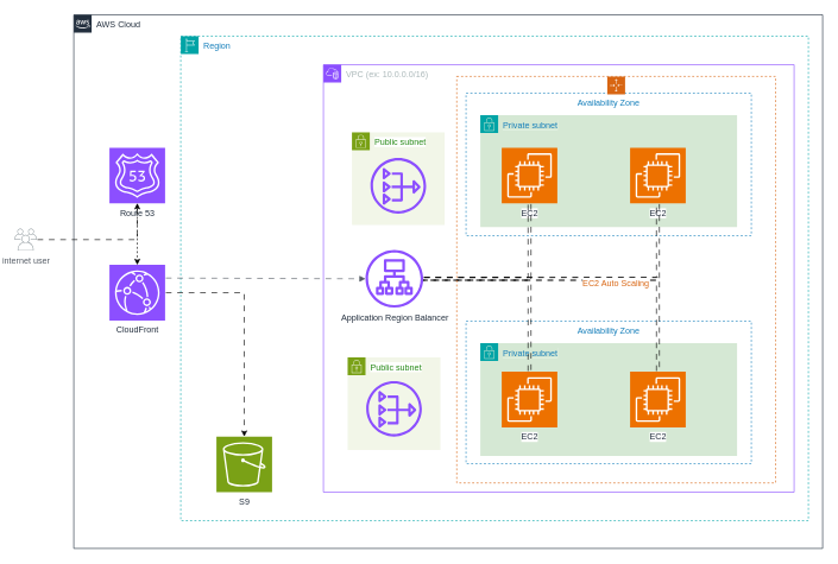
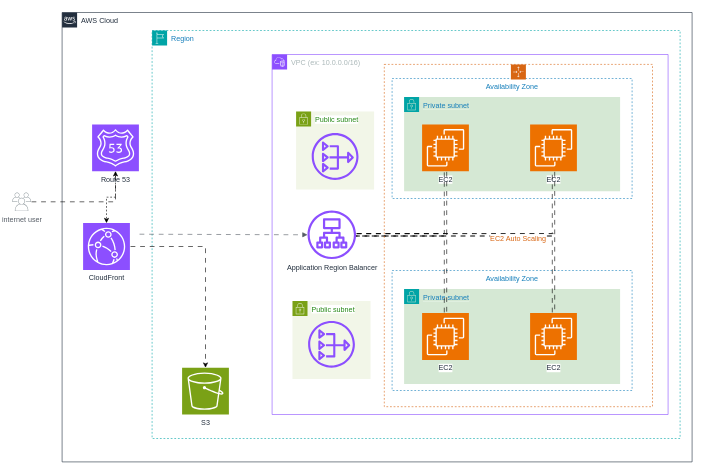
- <mxCell id="25" value="CloudFront" style="sketch=0;points=[[0,0,0],[0.25,0,0],[0.5,0,0],[0.75,0,0],[1,0,0],[0,1,0],[0.25,1,0],[0.5,1,0],[0.75,1,0],[1,1,0],[0,0.25,0],[0,0.5,0],[0,0.75,0],[1,0.25,0],[1,0.5,0],[1,0.75,0]];outlineConnect=0;fontColor=#232F3E;fillColor=#8C4FFF;strokeColor=#ffffff;dashed=0;verticalLabelPosition=bottom;verticalAlign=top;align=center;html=1;fontSize=12;fontStyle=0;aspect=fixed;shape=mxgraph.aws4.resourceIcon;resIcon=mxgraph.aws4.cloudfront;fontFamily=Helvetica;labelBackgroundColor=default;" vertex="1" parent="2"><mxGeometry x="50" y="351" width="78" height="78" as="geometry" /></mxCell>
+ <mxCell id="25" value="CloudFront" style="sketch=0;points=[[0,0,0],[0.25,0,0],[0.5,0,0],[0.75,0,0],[1,0,0],[0,1,0],[0.25,1,0],[0.5,1,0],[0.75,1,0],[1,1,0],[0,0.25,0],[0,0.5,0],[0,0.75,0],[1,0.25,0],[1,0.5,0],[1,0.75,0]];outlineConnect=0;fontColor=#232F3E;fillColor=#8C4FFF;strokeColor=#ffffff;dashed=0;verticalLabelPosition=bottom;verticalAlign=top;align=center;html=1;fontSize=12;fontStyle=0;aspect=fixed;shape=mxgraph.aws4.resourceIcon;resIcon=mxgraph.aws4.cloudfront;fontFamily=Helvetica;labelBackgroundColor=default;" vertex="1" parent="2"><mxGeometry x="35" y="351" width="78" height="78" as="geometry" /></mxCell>
- <mxCell id="21" value="S9" style="sketch=0;points=[[0,0,0],[0.25,0,0],[0.5,0,0],[0.75,0,0],[1,0,0],[0,1,0],[0.25,1,0],[0.5,1,0],[0.75,1,0],[1,1,0],[0,0.25,0],[0,0.5,0],[0,0.75,0],[1,0.25,0],[1,0.5,0],[1,0.75,0]];outlineConnect=0;fontColor=#232F3E;fillColor=#7AA116;strokeColor=#ffffff;dashed=0;verticalLabelPosition=bottom;verticalAlign=top;align=center;html=1;fontSize=12;fontStyle=0;aspect=fixed;shape=mxgraph.aws4.resourceIcon;resIcon=mxgraph.aws4.s3;fontFamily=Helvetica;labelBackgroundColor=default;" vertex="1" parent="3"><mxGeometry x="50" y="562" width="78" height="78" as="geometry" /></mxCell>
+ <mxCell id="21" value="S3" style="sketch=0;points=[[0,0,0],[0.25,0,0],[0.5,0,0],[0.75,0,0],[1,0,0],[0,1,0],[0.25,1,0],[0.5,1,0],[0.75,1,0],[1,1,0],[0,0.25,0],[0,0.5,0],[0,0.75,0],[1,0.25,0],[1,0.5,0],[1,0.75,0]];outlineConnect=0;fontColor=#232F3E;fillColor=#7AA116;strokeColor=#ffffff;dashed=0;verticalLabelPosition=bottom;verticalAlign=top;align=center;html=1;fontSize=12;fontStyle=0;aspect=fixed;shape=mxgraph.aws4.resourceIcon;resIcon=mxgraph.aws4.s3;fontFamily=Helvetica;labelBackgroundColor=default;" vertex="1" parent="3"><mxGeometry x="50" y="562" width="78" height="78" as="geometry" /></mxCell>
